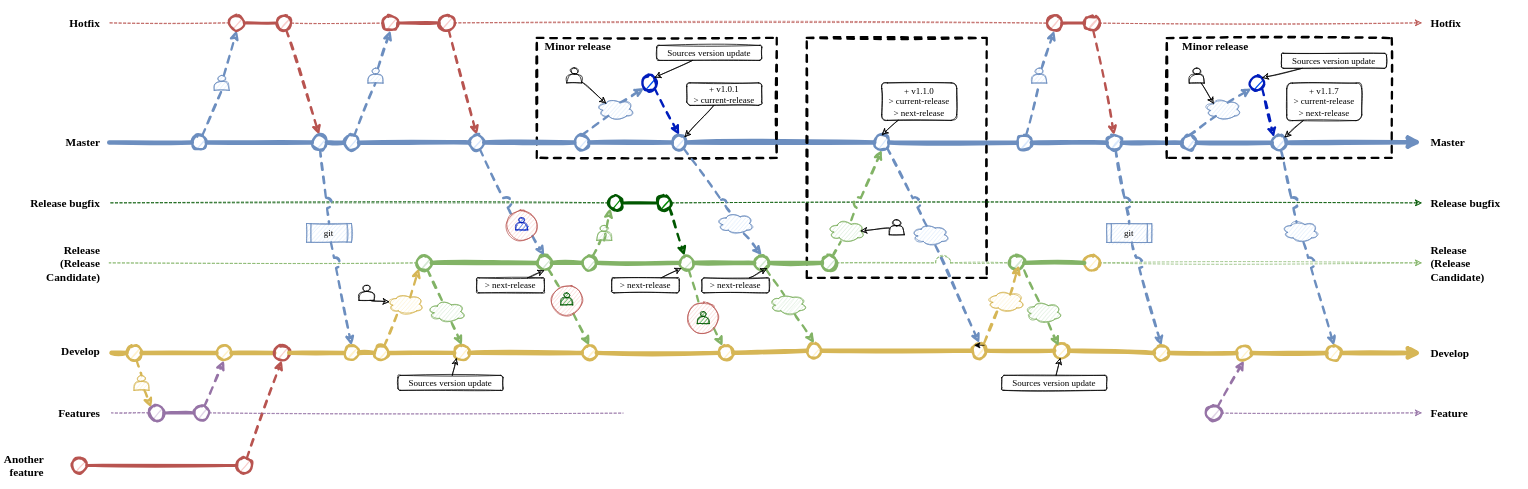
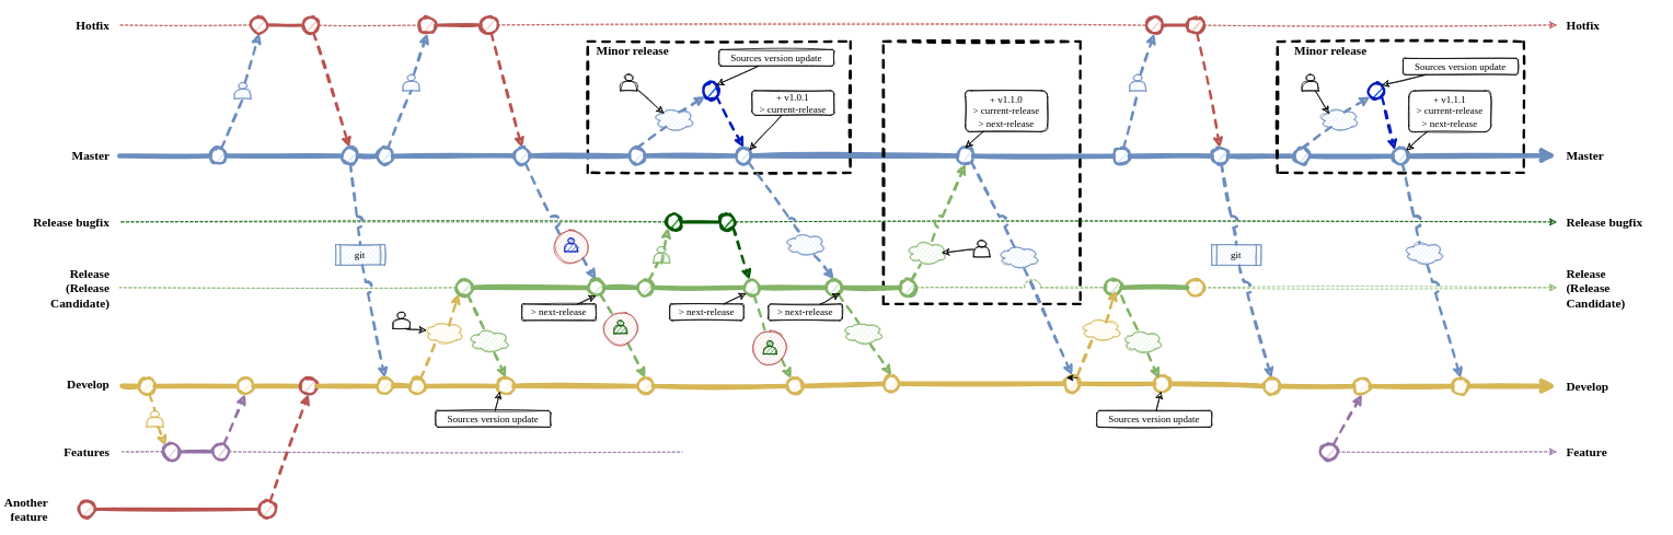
- <mxCell id="137" value="+ v1.1.7&lt;br&gt;&amp;gt; current-release&lt;br&gt;&amp;gt; next-release" style="rounded=1;whiteSpace=wrap;html=1;sketch=1;fontFamily=Comic Sans MS;shadow=0;fillColor=none;" parent="1" vertex="1"><mxGeometry x="1715" y="110.3" width="100" height="50" as="geometry" /></mxCell>
+ <mxCell id="137" value="+ v1.1.1&lt;br&gt;&amp;gt; current-release&lt;br&gt;&amp;gt; next-release" style="rounded=1;whiteSpace=wrap;html=1;sketch=1;fontFamily=Comic Sans MS;shadow=0;fillColor=none;" parent="1" vertex="1"><mxGeometry x="1715" y="110.3" width="100" height="50" as="geometry" /></mxCell>
